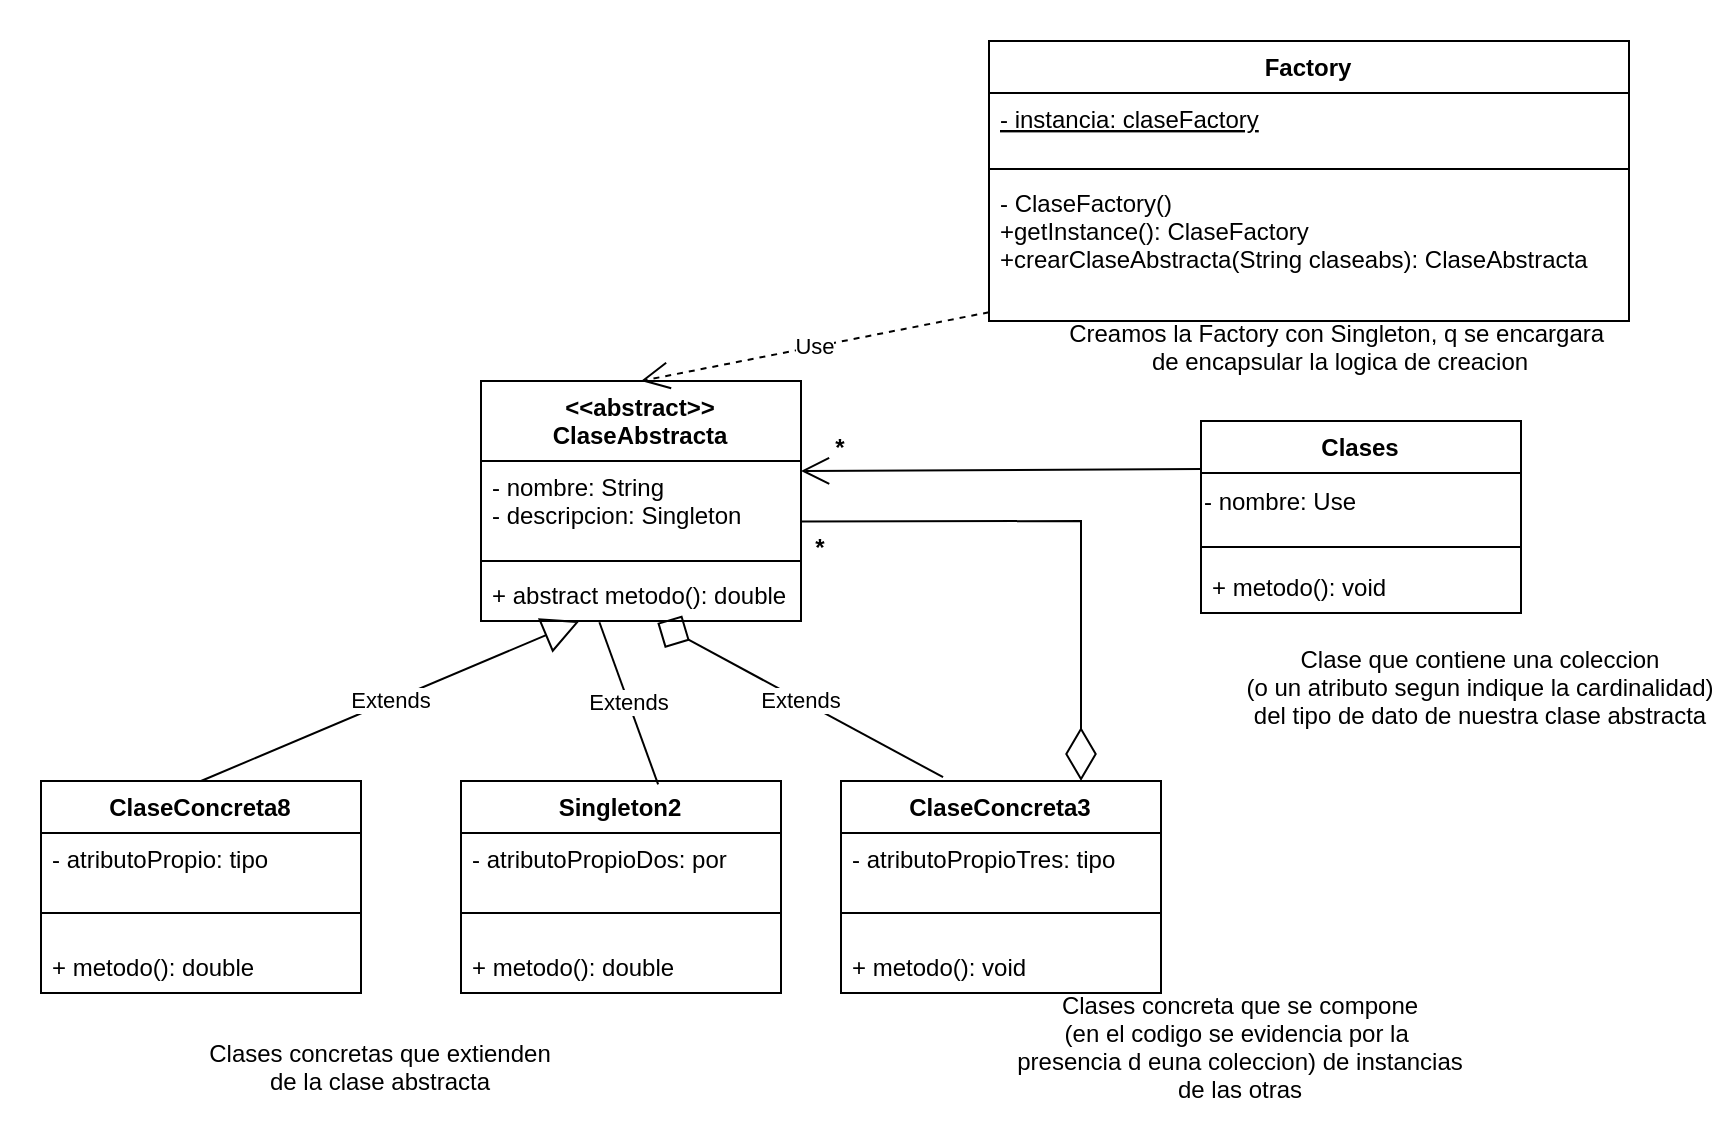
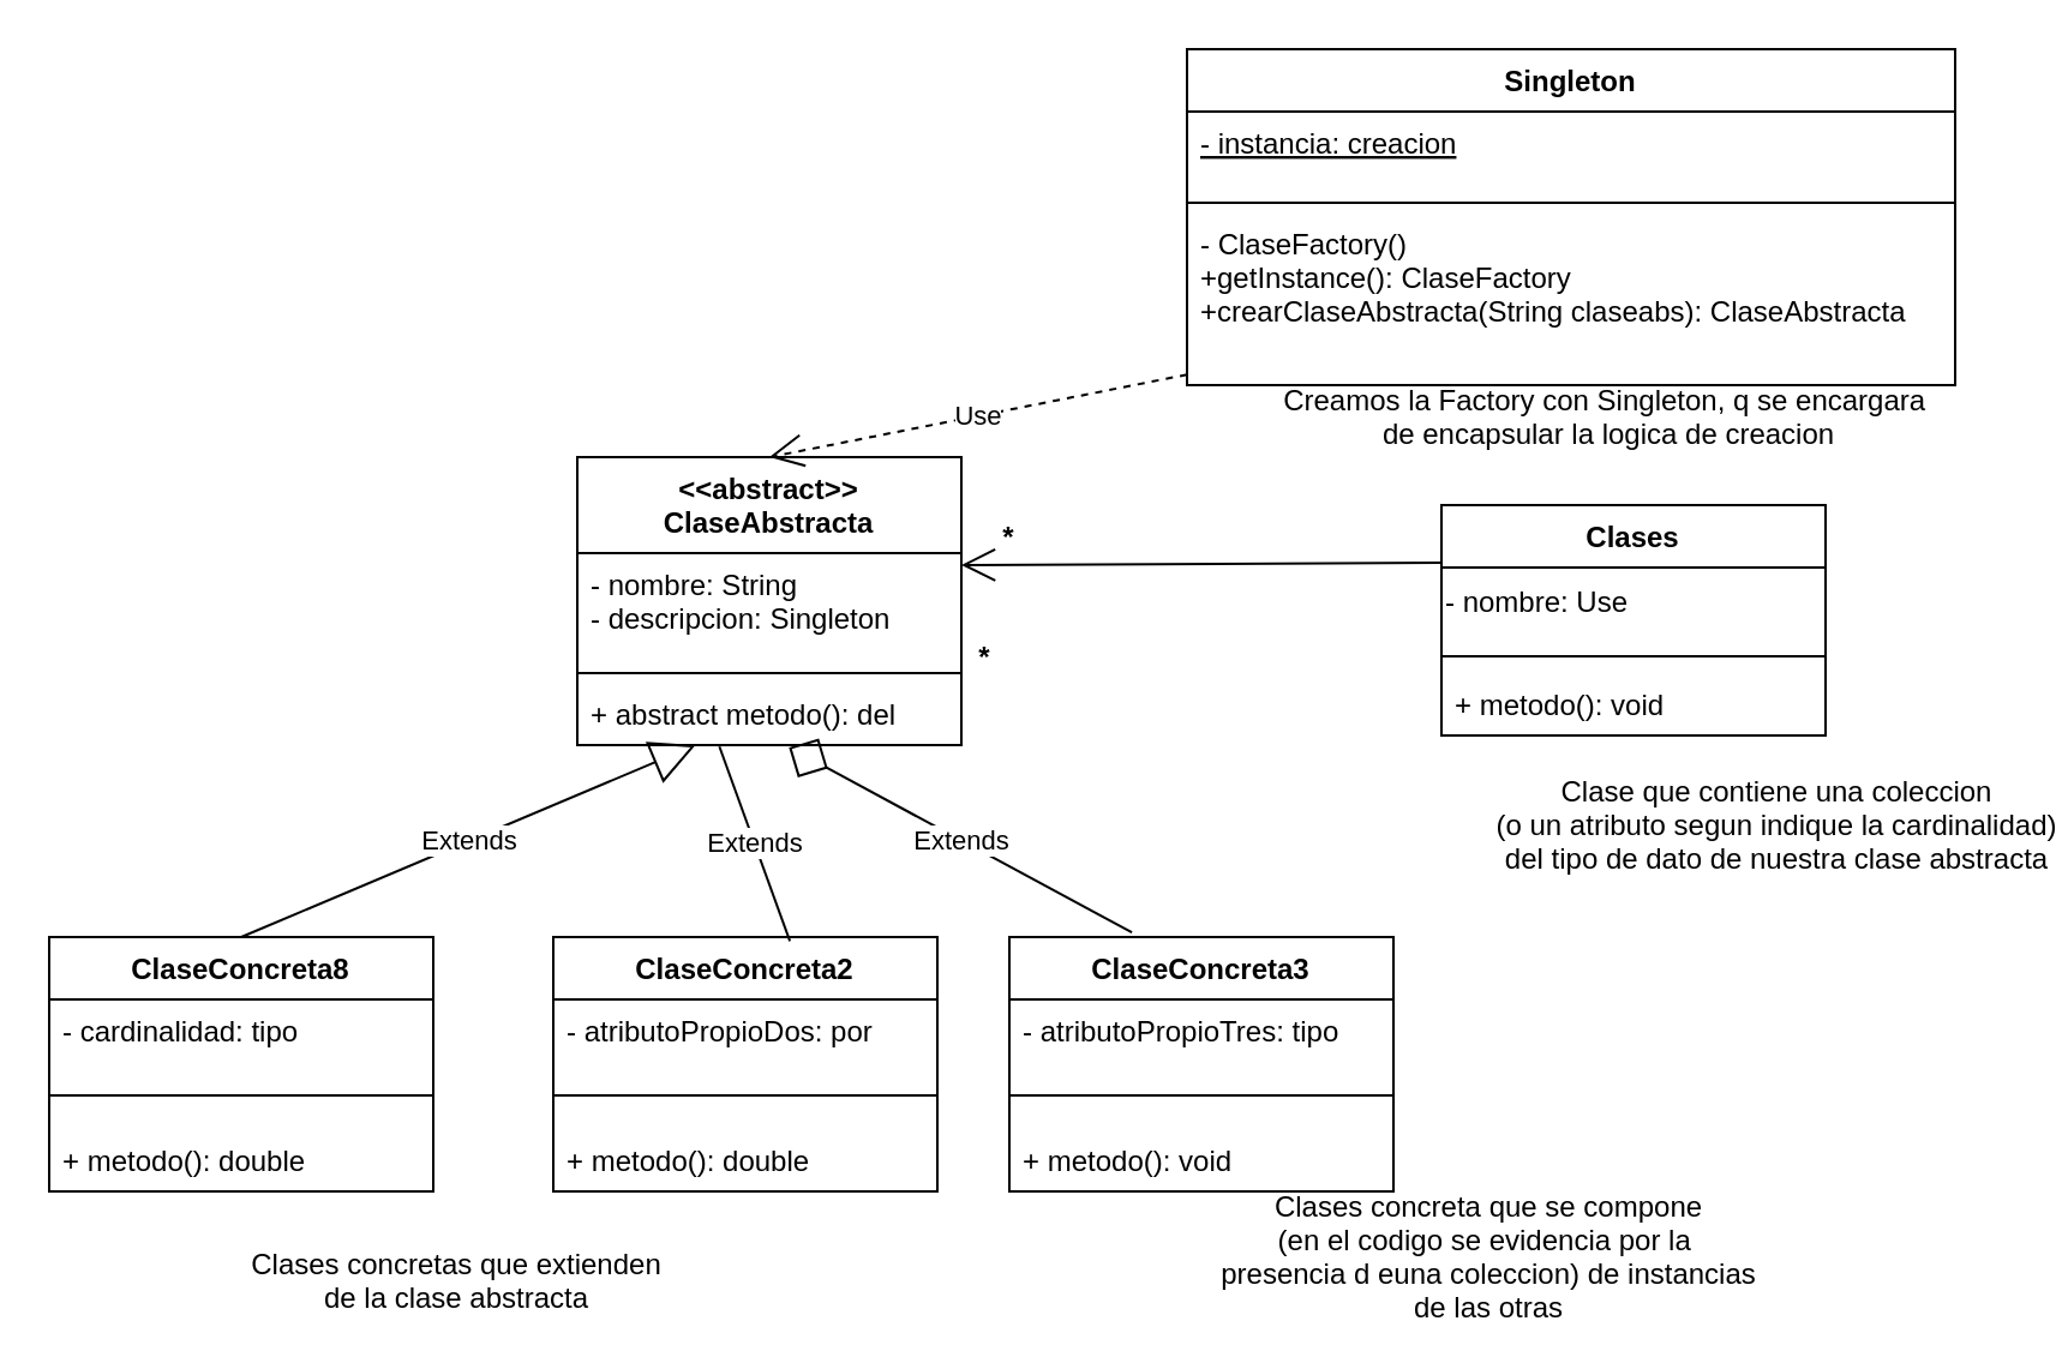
- <mxCell id="6" value="Factory" style="swimlane;fontStyle=1;align=center;verticalAlign=top;childLayout=stackLayout;horizontal=1;startSize=26;horizontalStack=0;resizeParent=1;resizeParentMax=0;resizeLast=0;collapsible=1;marginBottom=0;" parent="1" vertex="1"><mxGeometry x="494" width="320" height="140" as="geometry" y="20" /></mxCell>
+ <mxCell id="6" value="Singleton" style="swimlane;fontStyle=1;align=center;verticalAlign=top;childLayout=stackLayout;horizontal=1;startSize=26;horizontalStack=0;resizeParent=1;resizeParentMax=0;resizeLast=0;collapsible=1;marginBottom=0;" parent="1" vertex="1"><mxGeometry x="494" width="320" height="140" as="geometry" y="20" /></mxCell>
- <mxCell id="7" value="- instancia: claseFactory" style="text;strokeColor=none;fillColor=none;align=left;verticalAlign=top;spacingLeft=4;spacingRight=4;overflow=hidden;rotatable=0;points=[[0,0.5],[1,0.5]];portConstraint=eastwest;fontStyle=4" parent="6" vertex="1"><mxGeometry y="26" width="320" height="34" as="geometry" /></mxCell>
+ <mxCell id="7" value="- instancia: creacion" style="text;strokeColor=none;fillColor=none;align=left;verticalAlign=top;spacingLeft=4;spacingRight=4;overflow=hidden;rotatable=0;points=[[0,0.5],[1,0.5]];portConstraint=eastwest;fontStyle=4" parent="6" vertex="1"><mxGeometry y="26" width="320" height="34" as="geometry" /></mxCell>
- <mxCell id="33" value="" style="endArrow=diamondThin;endFill=0;endSize=24;html=1;rounded=0;entryX=0.75;entryY=0;entryDx=0;entryDy=0;exitX=1.003;exitY=0.658;exitDx=0;exitDy=0;exitPerimeter=0;" edge="1" parent="1" source="3" target="24"><mxGeometry width="160" relative="1" as="geometry"><mxPoint x="250" y="270" as="sourcePoint" /><mxPoint x="410" y="270" as="targetPoint" /><Array as="points"><mxPoint x="540" y="260" /></Array></mxGeometry></mxCell>
- <mxCell id="5" value="+ abstract metodo(): double" style="text;strokeColor=none;fillColor=none;align=left;verticalAlign=top;spacingLeft=4;spacingRight=4;overflow=hidden;rotatable=0;points=[[0,0.5],[1,0.5]];portConstraint=eastwest;" parent="2" vertex="1"><mxGeometry y="94" width="160" height="26" as="geometry" /></mxCell>
+ <mxCell id="5" value="+ abstract metodo(): del" style="text;strokeColor=none;fillColor=none;align=left;verticalAlign=top;spacingLeft=4;spacingRight=4;overflow=hidden;rotatable=0;points=[[0,0.5],[1,0.5]];portConstraint=eastwest;" parent="2" vertex="1"><mxGeometry y="94" width="160" height="26" as="geometry" /></mxCell>
- <mxCell id="28" value="Singleton2" style="swimlane;fontStyle=1;align=center;verticalAlign=top;childLayout=stackLayout;horizontal=1;startSize=26;horizontalStack=0;resizeParent=1;resizeParentMax=0;resizeLast=0;collapsible=1;marginBottom=0;" vertex="1" parent="1"><mxGeometry x="230" y="390" width="160" height="106" as="geometry" /></mxCell>
+ <mxCell id="28" value="ClaseConcreta2" style="swimlane;fontStyle=1;align=center;verticalAlign=top;childLayout=stackLayout;horizontal=1;startSize=26;horizontalStack=0;resizeParent=1;resizeParentMax=0;resizeLast=0;collapsible=1;marginBottom=0;" vertex="1" parent="1"><mxGeometry x="230" y="390" width="160" height="106" as="geometry" /></mxCell>
- <mxCell id="11" value="- atributoPropio: tipo" style="text;strokeColor=none;fillColor=none;align=left;verticalAlign=top;spacingLeft=4;spacingRight=4;overflow=hidden;rotatable=0;points=[[0,0.5],[1,0.5]];portConstraint=eastwest;" parent="10" vertex="1"><mxGeometry y="26" width="160" height="26" as="geometry" /></mxCell>
+ <mxCell id="11" value="- cardinalidad: tipo" style="text;strokeColor=none;fillColor=none;align=left;verticalAlign=top;spacingLeft=4;spacingRight=4;overflow=hidden;rotatable=0;points=[[0,0.5],[1,0.5]];portConstraint=eastwest;" parent="10" vertex="1"><mxGeometry y="26" width="160" height="26" as="geometry" /></mxCell>
